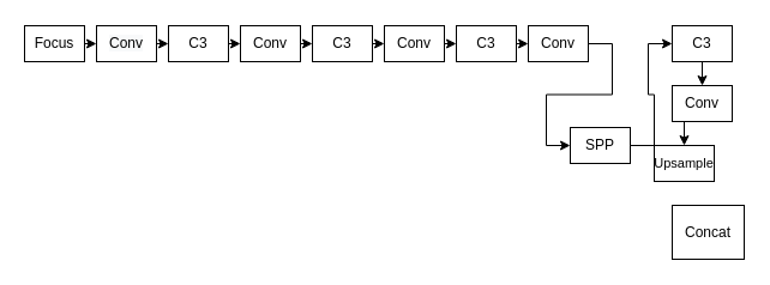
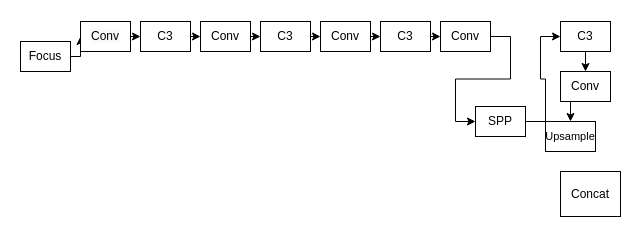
- <mxCell id="3" value="Focus" style="rounded=0;whiteSpace=wrap;html=1;" parent="1" vertex="1"><mxGeometry x="20" y="20" width="50" height="30" as="geometry" /></mxCell>
+ <mxCell id="3" value="Focus" style="rounded=0;whiteSpace=wrap;html=1;" parent="1" vertex="1"><mxGeometry x="20" y="40" width="50" height="30" as="geometry" /></mxCell>
